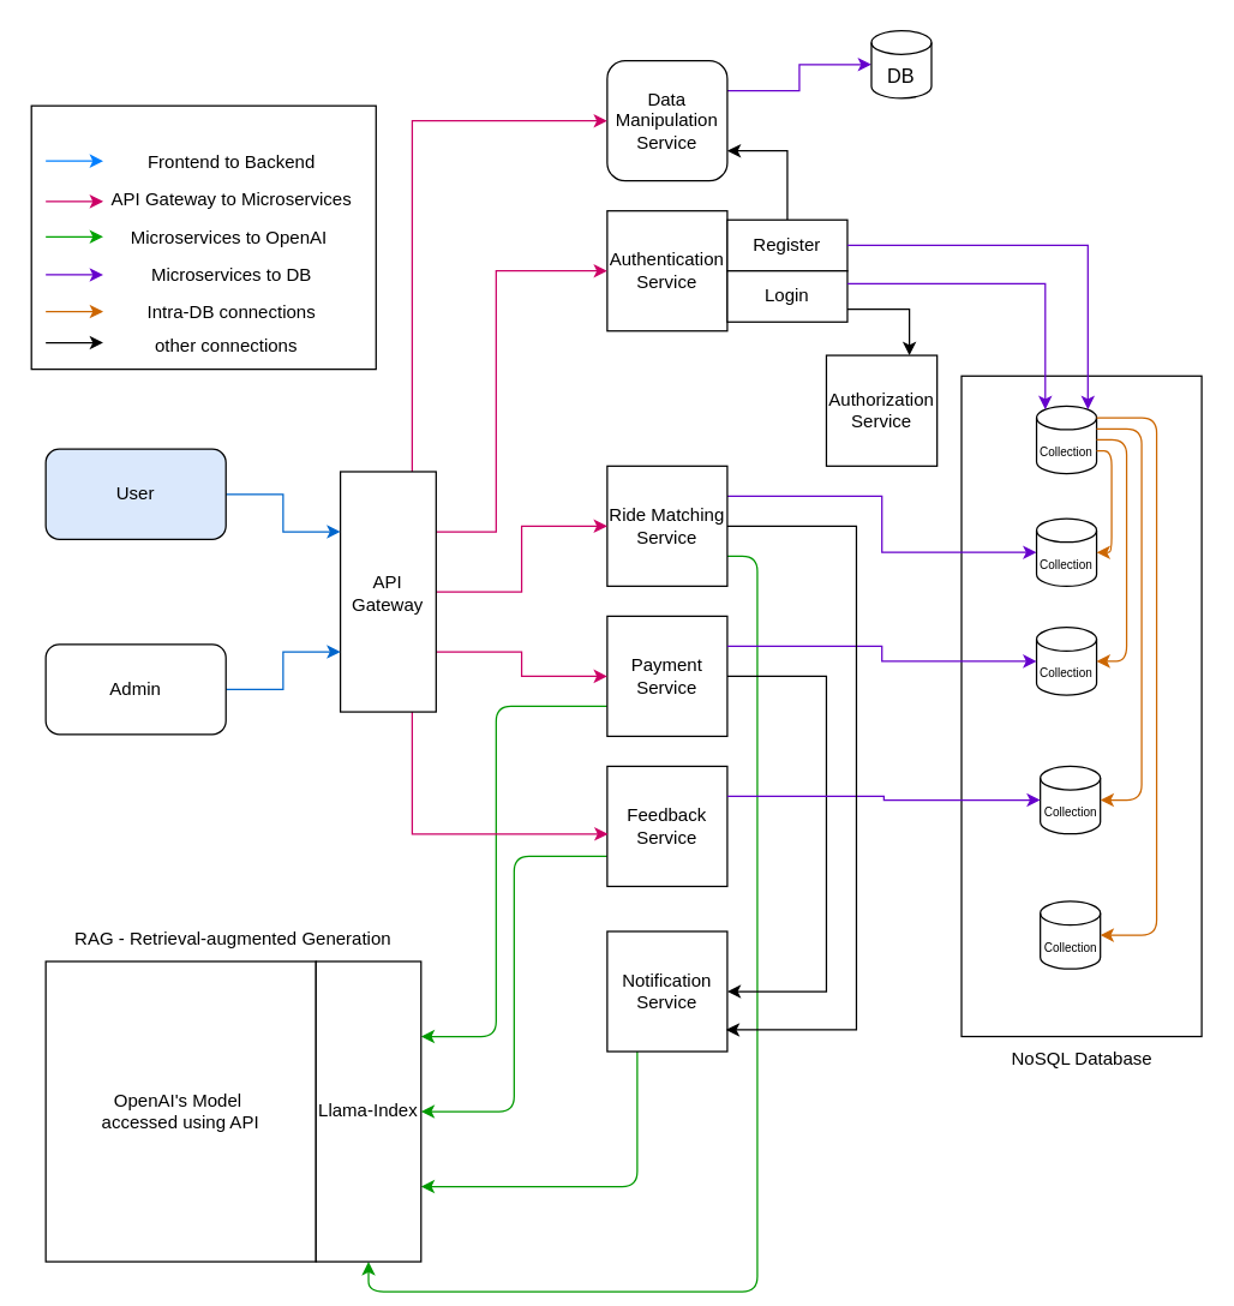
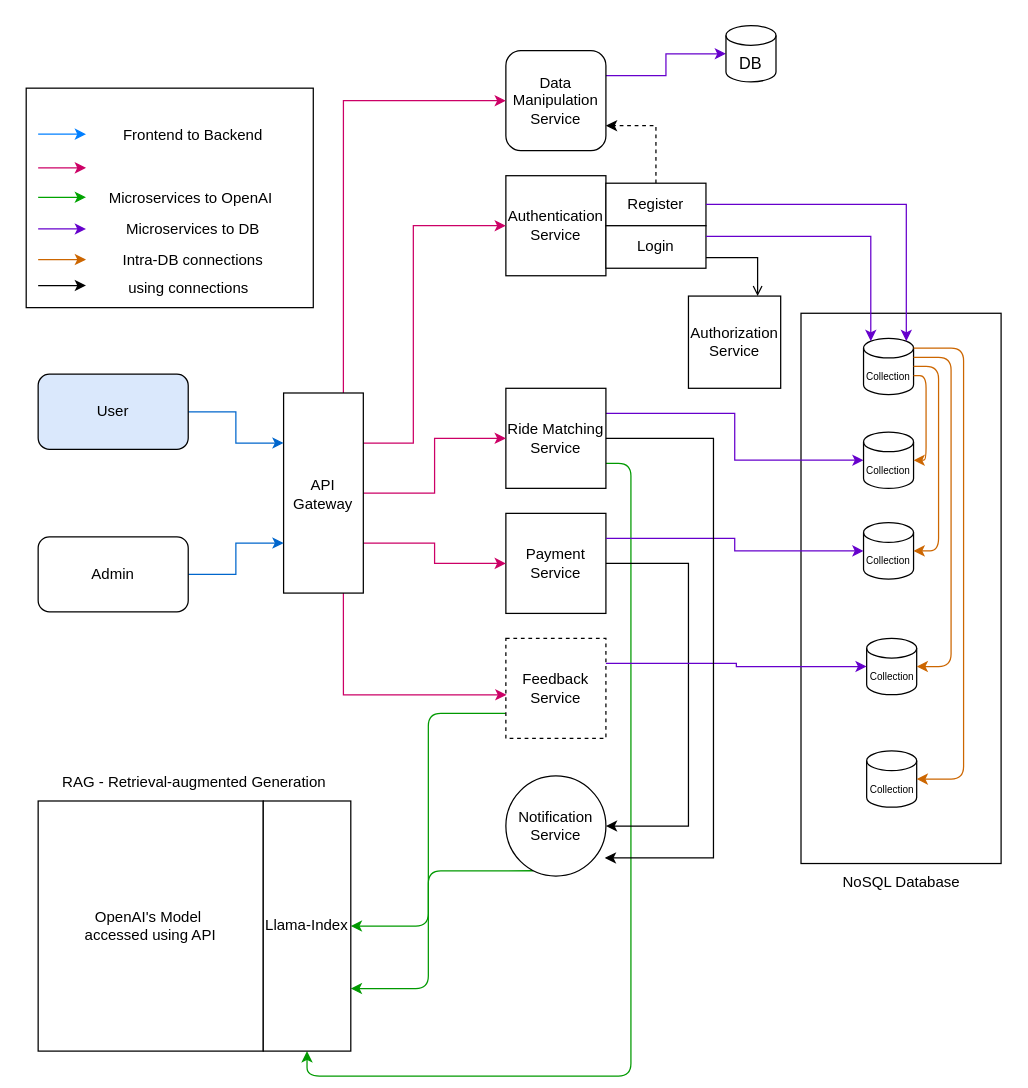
- <mxCell id="15" style="edgeStyle=orthogonalEdgeStyle;rounded=0;orthogonalLoop=1;jettySize=auto;html=1;exitX=0.5;exitY=0;exitDx=0;exitDy=0;entryX=1;entryY=0.75;entryDx=0;entryDy=0;" parent="1" source="16" target="6" edge="1"><mxGeometry relative="1" as="geometry" /></mxCell>
+ <mxCell id="15" style="edgeStyle=orthogonalEdgeStyle;rounded=0;orthogonalLoop=1;jettySize=auto;html=1;exitX=0.5;exitY=0;exitDx=0;exitDy=0;entryX=1;entryY=0.75;entryDx=0;entryDy=0;dashed=1;" parent="1" source="16" target="6" edge="1"><mxGeometry relative="1" as="geometry" /></mxCell>
- <mxCell id="72" value="API Gateway to Microservices" style="text;html=1;align=center;verticalAlign=middle;whiteSpace=wrap;rounded=0;" vertex="1" parent="70"><mxGeometry x="38.261" width="172.174" height="25.071" as="geometry" /></mxCell>
- <mxCell id="17" style="edgeStyle=orthogonalEdgeStyle;rounded=0;orthogonalLoop=1;jettySize=auto;html=1;exitX=1;exitY=0.75;exitDx=0;exitDy=0;entryX=0.75;entryY=0;entryDx=0;entryDy=0;" parent="1" source="18" target="4" edge="1"><mxGeometry relative="1" as="geometry" /></mxCell>
+ <mxCell id="17" style="edgeStyle=orthogonalEdgeStyle;rounded=0;orthogonalLoop=1;jettySize=auto;html=1;exitX=1;exitY=0.75;exitDx=0;exitDy=0;entryX=0.75;entryY=0;entryDx=0;entryDy=0;endArrow=open;" parent="1" source="18" target="4" edge="1"><mxGeometry relative="1" as="geometry" /></mxCell>
- <mxCell id="75" value="other connections" style="text;html=1;align=center;verticalAlign=middle;whiteSpace=wrap;rounded=0;" vertex="1" parent="73"><mxGeometry x="66.957" width="107.13" height="25.071" as="geometry" /></mxCell>
+ <mxCell id="75" value="using connections" style="text;html=1;align=center;verticalAlign=middle;whiteSpace=wrap;rounded=0;" vertex="1" parent="73"><mxGeometry x="66.957" width="107.13" height="25.071" as="geometry" /></mxCell>
- <mxCell id="14" value="Feedback Service" style="whiteSpace=wrap;html=1;aspect=fixed;" parent="1" vertex="1"><mxGeometry x="404" y="510" width="80" height="80" as="geometry" /></mxCell>
+ <mxCell id="14" value="Feedback Service" style="whiteSpace=wrap;html=1;aspect=fixed;dashed=1;" parent="1" vertex="1"><mxGeometry x="404" y="510" width="80" height="80" as="geometry" /></mxCell>
- <mxCell id="11" style="edgeStyle=orthogonalEdgeStyle;rounded=1;orthogonalLoop=1;jettySize=auto;html=1;exitX=0;exitY=0.75;exitDx=0;exitDy=0;entryX=1;entryY=0.25;entryDx=0;entryDy=0;curved=0;strokeWidth=1;strokeColor=#009900;fillColor=#d5e8d4;" edge="1" parent="1" source="12" target="53"><mxGeometry relative="1" as="geometry"><Array as="points"><mxPoint x="330" y="470" /><mxPoint x="330" y="690" /></Array></mxGeometry></mxCell>
- <mxCell id="48" value="Notification&lt;div&gt;Service&lt;/div&gt;" style="whiteSpace=wrap;html=1;aspect=fixed;" parent="1" vertex="1"><mxGeometry x="404" y="620" width="80" height="80" as="geometry" /></mxCell>
+ <mxCell id="48" value="Notification&lt;div&gt;Service&lt;/div&gt;" style="ellipse;whiteSpace=wrap;html=1;aspect=fixed;" parent="1" vertex="1"><mxGeometry x="404" y="620" width="80" height="80" as="geometry" /></mxCell>
